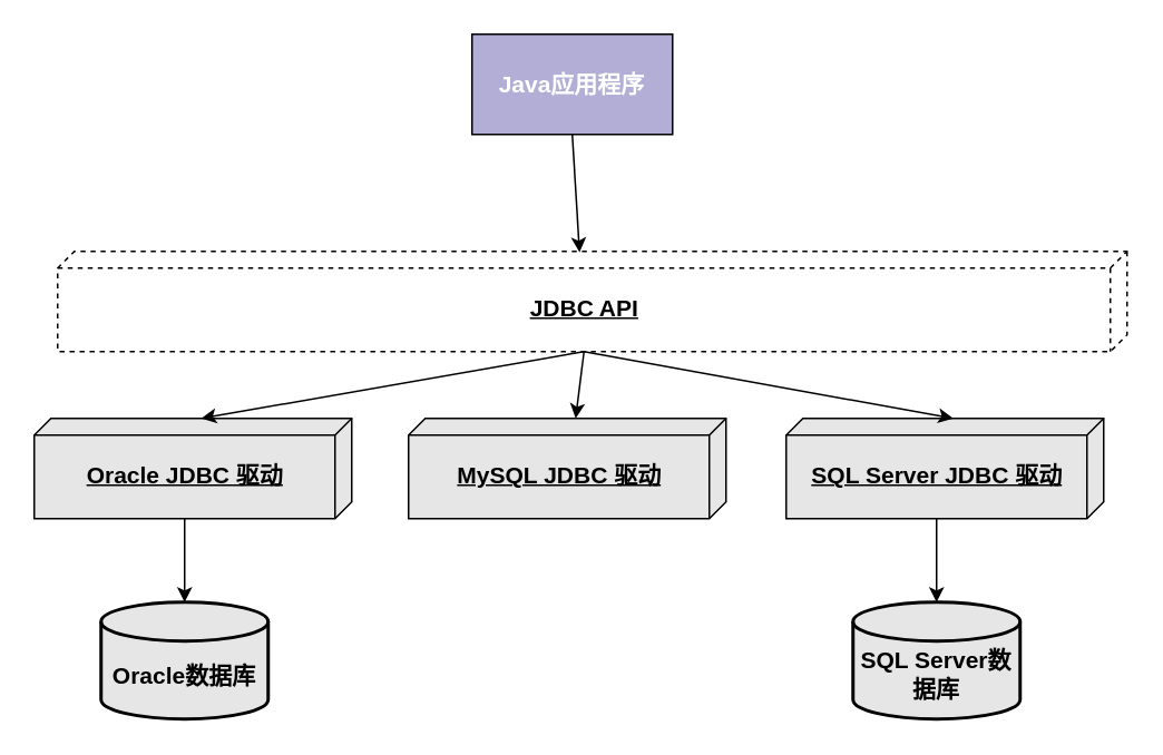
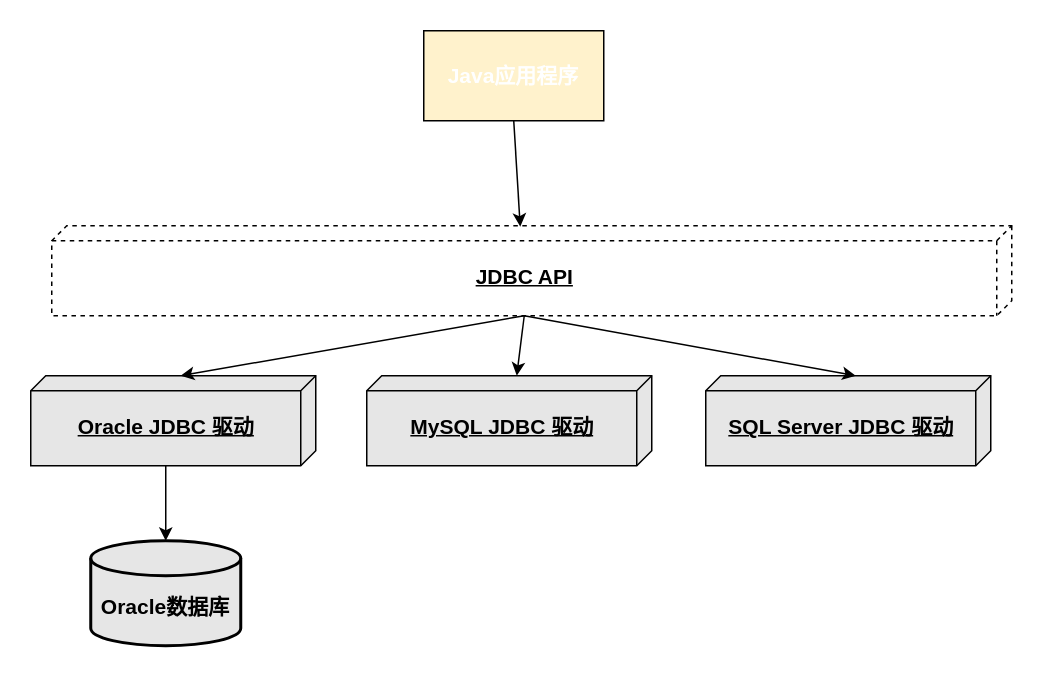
- <mxCell id="4" value="&lt;b&gt;&lt;font style=&quot;font-size: 14px&quot; color=&quot;#ffffff&quot;&gt;Java应用程序&lt;/font&gt;&lt;/b&gt;" style="rounded=0;whiteSpace=wrap;html=1;align=center;fillColor=#b2aed6;" vertex="1" parent="1"><mxGeometry x="282" y="20" width="120" height="60" as="geometry" /></mxCell>
+ <mxCell id="4" value="&lt;b&gt;&lt;font style=&quot;font-size: 14px&quot; color=&quot;#ffffff&quot;&gt;Java应用程序&lt;/font&gt;&lt;/b&gt;" style="rounded=0;whiteSpace=wrap;html=1;align=center;fillColor=#fff2cc;" vertex="1" parent="1"><mxGeometry x="282" y="20" width="120" height="60" as="geometry" /></mxCell>
- <mxCell id="14" style="edgeStyle=orthogonalEdgeStyle;rounded=0;orthogonalLoop=1;jettySize=auto;html=1;exitX=0;exitY=0;exitDx=60;exitDy=100;exitPerimeter=0;" edge="1" parent="1" source="9" target="13"><mxGeometry relative="1" as="geometry" /></mxCell>
- <mxCell id="13" value="&lt;b&gt;&lt;font style=&quot;font-size: 14px&quot;&gt;&lt;br&gt;SQL Server数据库&lt;/font&gt;&lt;/b&gt;" style="strokeWidth=2;html=1;shape=mxgraph.flowchart.database;whiteSpace=wrap;fillColor=#E6E6E6;align=center;verticalAlign=middle;" vertex="1" parent="1"><mxGeometry x="510" y="360" width="100" height="70" as="geometry" /></mxCell>
